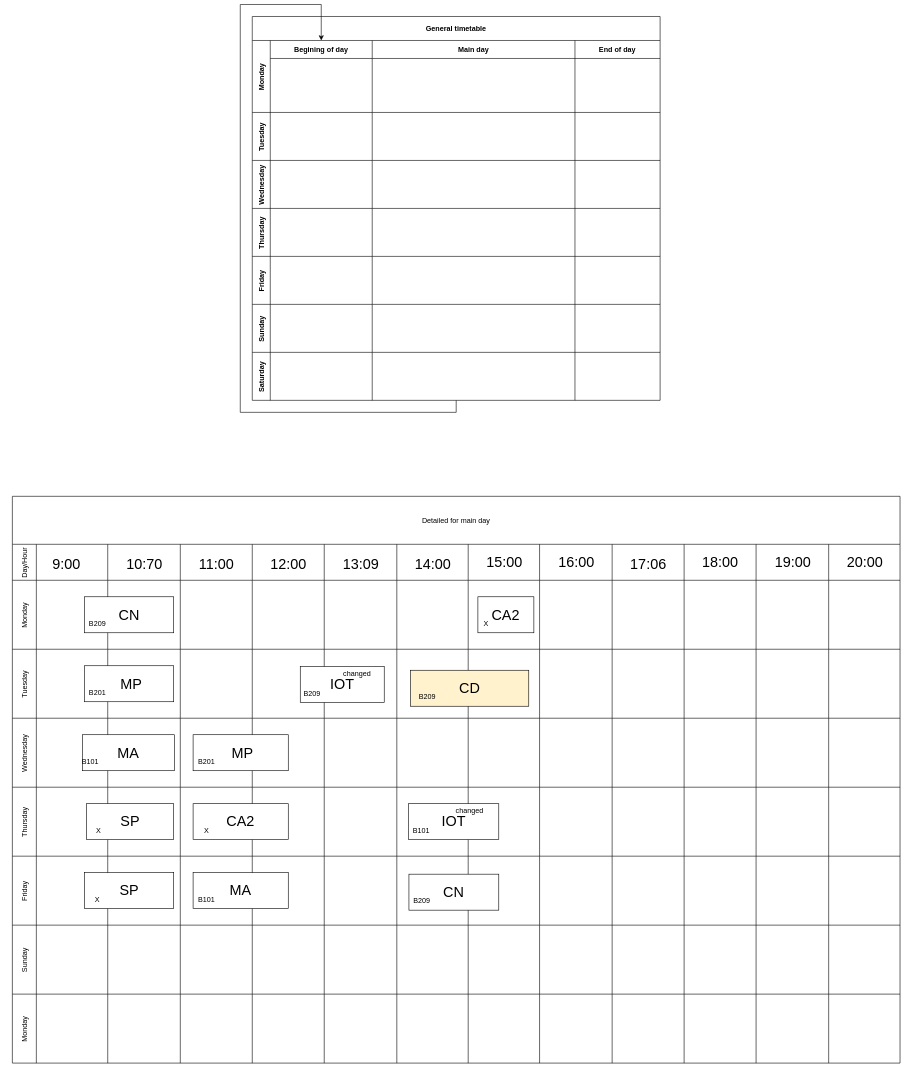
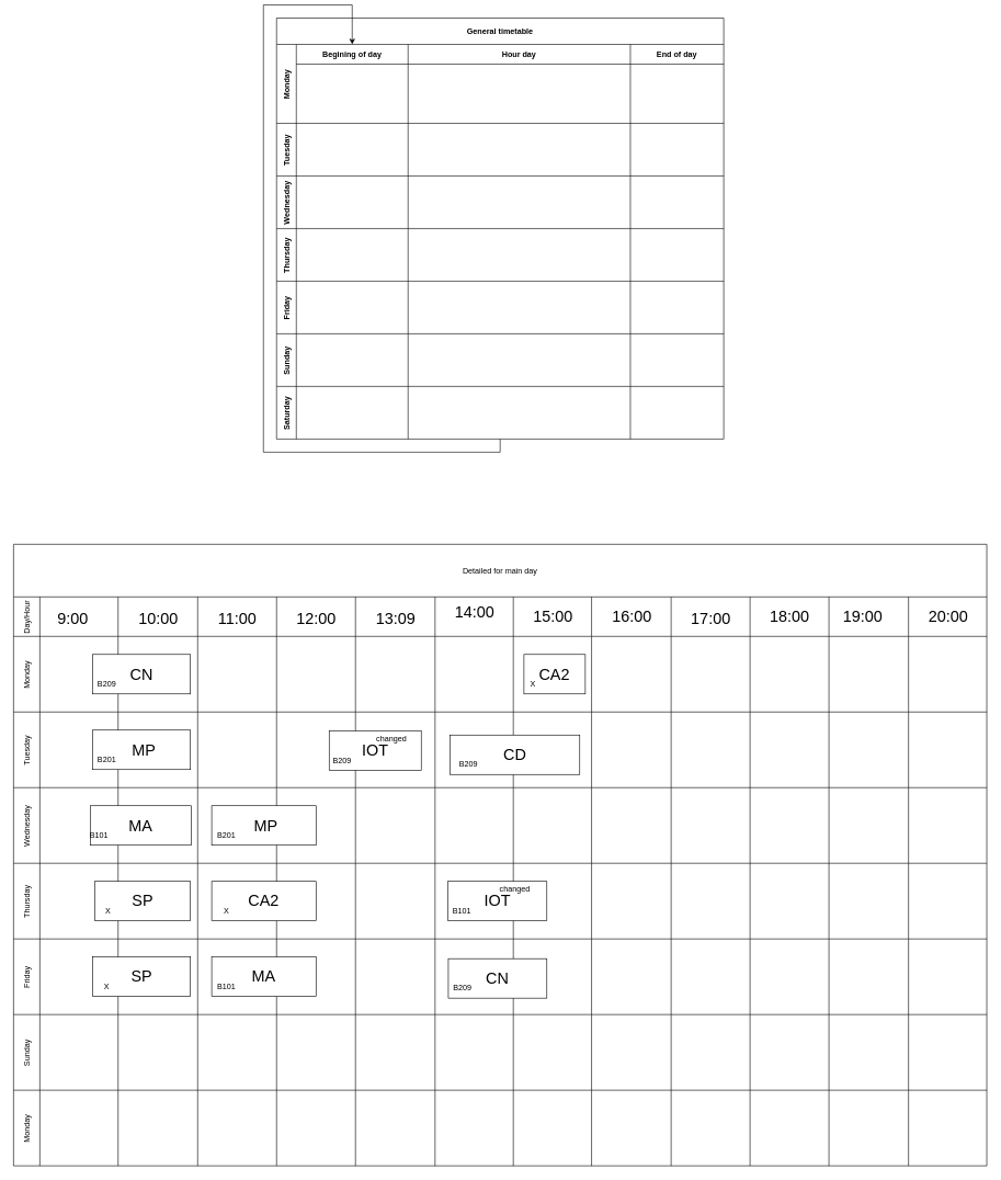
- <mxCell id="6" value="Main day" style="swimlane;swimlaneHead=0;swimlaneBody=0;connectable=0;fillColor=none;startSize=30;collapsible=0;recursiveResize=0;expand=0;fontStyle=1;" parent="4" vertex="1"><mxGeometry x="200" width="338" height="120" as="geometry"><mxRectangle width="338" height="120" as="alternateBounds" /></mxGeometry></mxCell>
+ <mxCell id="6" value="Hour day" style="swimlane;swimlaneHead=0;swimlaneBody=0;connectable=0;fillColor=none;startSize=30;collapsible=0;recursiveResize=0;expand=0;fontStyle=1;" parent="4" vertex="1"><mxGeometry x="200" width="338" height="120" as="geometry"><mxRectangle width="338" height="120" as="alternateBounds" /></mxGeometry></mxCell>
- <mxCell id="55" value="&lt;font style=&quot;font-size: 24px;&quot;&gt;19:00&lt;/font&gt;" style="text;html=1;align=center;verticalAlign=middle;resizable=0;points=[];autosize=1;strokeColor=none;fillColor=none;" vertex="1" parent="54"><mxGeometry x="20.5" y="10" width="80" height="40" as="geometry" /></mxCell>
+ <mxCell id="55" value="&lt;font style=&quot;font-size: 24px;&quot;&gt;19:00&lt;/font&gt;" style="text;html=1;align=center;verticalAlign=middle;resizable=0;points=[];autosize=1;strokeColor=none;fillColor=none;" vertex="1" parent="54"><mxGeometry x="10.5" y="10" width="80" height="40" as="geometry" /></mxCell>
- <mxCell id="37" value="&lt;font style=&quot;font-size: 24px;&quot;&gt;10:70&lt;/font&gt;" style="text;html=1;align=center;verticalAlign=middle;resizable=0;points=[];autosize=1;strokeColor=none;fillColor=none;" vertex="1" parent="36"><mxGeometry x="20.5" y="13" width="80" height="40" as="geometry" /></mxCell>
+ <mxCell id="37" value="&lt;font style=&quot;font-size: 24px;&quot;&gt;10:00&lt;/font&gt;" style="text;html=1;align=center;verticalAlign=middle;resizable=0;points=[];autosize=1;strokeColor=none;fillColor=none;" vertex="1" parent="36"><mxGeometry x="20.5" y="13" width="80" height="40" as="geometry" /></mxCell>
- <mxCell id="45" value="&lt;font style=&quot;font-size: 24px;&quot;&gt;14:00&lt;/font&gt;" style="text;html=1;align=center;verticalAlign=middle;resizable=0;points=[];autosize=1;strokeColor=none;fillColor=none;" vertex="1" parent="44"><mxGeometry x="19.5" y="13" width="80" height="40" as="geometry" /></mxCell>
+ <mxCell id="45" value="&lt;font style=&quot;font-size: 24px;&quot;&gt;14:00&lt;/font&gt;" style="text;html=1;align=center;verticalAlign=middle;resizable=0;points=[];autosize=1;strokeColor=none;fillColor=none;" vertex="1" parent="44"><mxGeometry x="19.5" y="3" width="80" height="40" as="geometry" /></mxCell>
- <mxCell id="51" value="&lt;font style=&quot;font-size: 24px;&quot;&gt;17:06&lt;/font&gt;" style="text;html=1;align=center;verticalAlign=middle;resizable=0;points=[];autosize=1;strokeColor=none;fillColor=none;" vertex="1" parent="50"><mxGeometry x="20" y="13" width="80" height="40" as="geometry" /></mxCell>
+ <mxCell id="51" value="&lt;font style=&quot;font-size: 24px;&quot;&gt;17:00&lt;/font&gt;" style="text;html=1;align=center;verticalAlign=middle;resizable=0;points=[];autosize=1;strokeColor=none;fillColor=none;" vertex="1" parent="50"><mxGeometry x="20" y="13" width="80" height="40" as="geometry" /></mxCell>
- <mxCell id="92" value="&lt;span style=&quot;font-size: 24px;&quot;&gt;CD&lt;/span&gt;" style="rounded=0;whiteSpace=wrap;html=1;movable=1;resizable=1;rotatable=1;deletable=1;editable=1;locked=0;connectable=1;fillColor=#fff2cc;" vertex="1" parent="91"><mxGeometry x="14.067" width="196.933" height="60" as="geometry" /></mxCell>
+ <mxCell id="92" value="&lt;span style=&quot;font-size: 24px;&quot;&gt;CD&lt;/span&gt;" style="rounded=0;whiteSpace=wrap;html=1;movable=1;resizable=1;rotatable=1;deletable=1;editable=1;locked=0;connectable=1;" vertex="1" parent="91"><mxGeometry x="14.067" width="196.933" height="60" as="geometry" /></mxCell>
